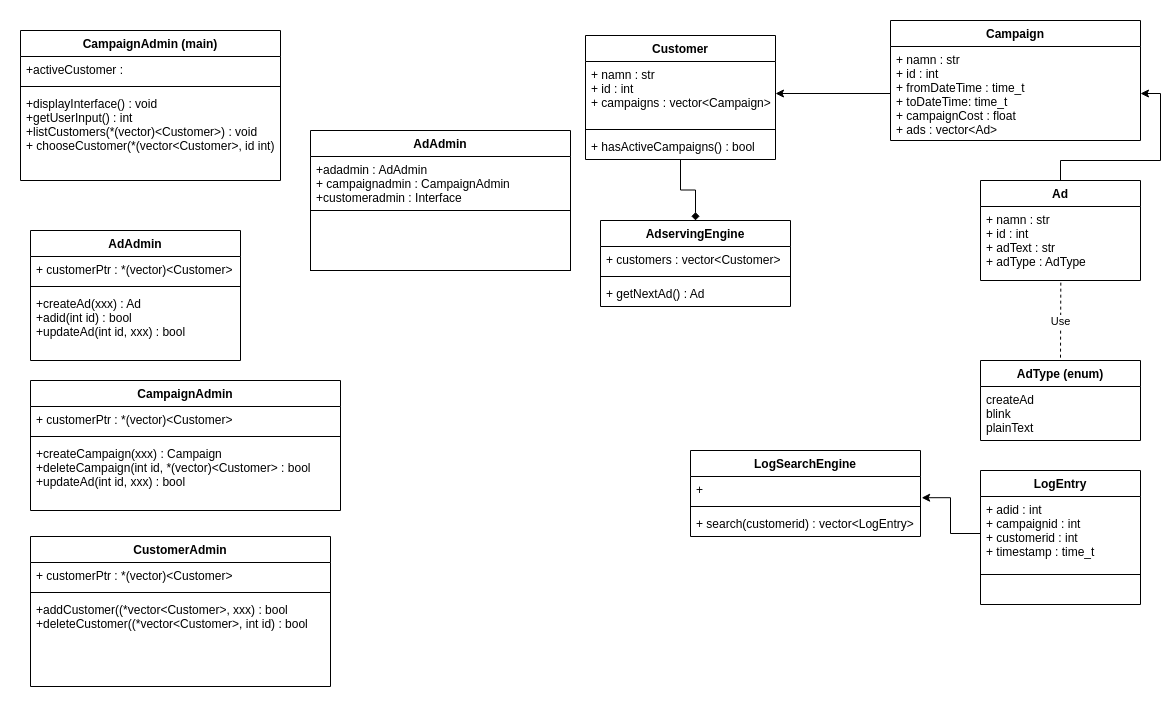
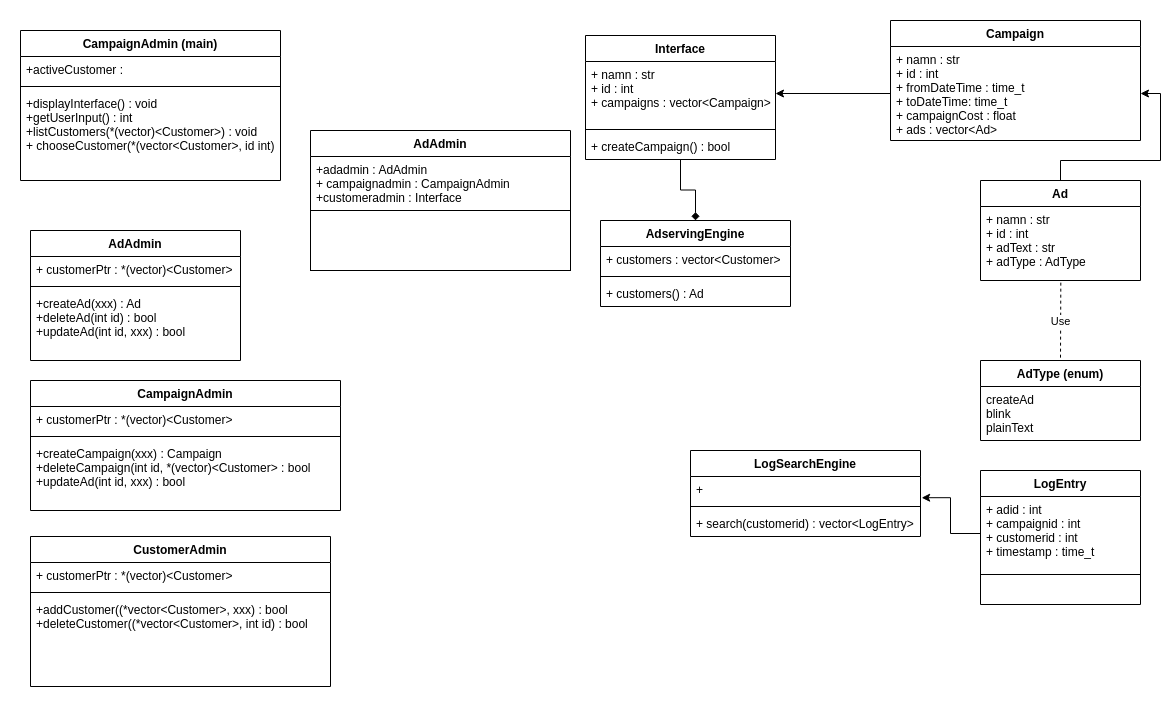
- <mxCell id="22" value="Customer" style="swimlane;fontStyle=1;align=center;verticalAlign=top;childLayout=stackLayout;horizontal=1;startSize=26;horizontalStack=0;resizeParent=1;resizeParentMax=0;resizeLast=0;collapsible=1;marginBottom=0;" parent="1" vertex="1"><mxGeometry x="585" y="35" width="190" height="124" as="geometry" /></mxCell>
+ <mxCell id="22" value="Interface" style="swimlane;fontStyle=1;align=center;verticalAlign=top;childLayout=stackLayout;horizontal=1;startSize=26;horizontalStack=0;resizeParent=1;resizeParentMax=0;resizeLast=0;collapsible=1;marginBottom=0;" parent="1" vertex="1"><mxGeometry x="585" y="35" width="190" height="124" as="geometry" /></mxCell>
- <mxCell id="25" value="+ hasActiveCampaigns() : bool" style="text;strokeColor=none;fillColor=none;align=left;verticalAlign=top;spacingLeft=4;spacingRight=4;overflow=hidden;rotatable=0;points=[[0,0.5],[1,0.5]];portConstraint=eastwest;" parent="22" vertex="1"><mxGeometry y="98" width="190" height="26" as="geometry" /></mxCell>
+ <mxCell id="25" value="+ createCampaign() : bool" style="text;strokeColor=none;fillColor=none;align=left;verticalAlign=top;spacingLeft=4;spacingRight=4;overflow=hidden;rotatable=0;points=[[0,0.5],[1,0.5]];portConstraint=eastwest;" parent="22" vertex="1"><mxGeometry y="98" width="190" height="26" as="geometry" /></mxCell>
- <mxCell id="5" value="+ getNextAd() : Ad" style="text;strokeColor=none;fillColor=none;align=left;verticalAlign=top;spacingLeft=4;spacingRight=4;overflow=hidden;rotatable=0;points=[[0,0.5],[1,0.5]];portConstraint=eastwest;" parent="2" vertex="1"><mxGeometry y="60" width="190" height="26" as="geometry" /></mxCell>
+ <mxCell id="5" value="+ customers() : Ad" style="text;strokeColor=none;fillColor=none;align=left;verticalAlign=top;spacingLeft=4;spacingRight=4;overflow=hidden;rotatable=0;points=[[0,0.5],[1,0.5]];portConstraint=eastwest;" parent="2" vertex="1"><mxGeometry y="60" width="190" height="26" as="geometry" /></mxCell>
- <mxCell id="36" value="+createAd(xxx) : Ad&#10;+adid(int id) : bool&#10;+updateAd(int id, xxx) : bool" style="text;strokeColor=none;fillColor=none;align=left;verticalAlign=top;spacingLeft=4;spacingRight=4;overflow=hidden;rotatable=0;points=[[0,0.5],[1,0.5]];portConstraint=eastwest;" parent="33" vertex="1"><mxGeometry y="60" width="210" height="70" as="geometry" /></mxCell>
+ <mxCell id="36" value="+createAd(xxx) : Ad&#10;+deleteAd(int id) : bool&#10;+updateAd(int id, xxx) : bool" style="text;strokeColor=none;fillColor=none;align=left;verticalAlign=top;spacingLeft=4;spacingRight=4;overflow=hidden;rotatable=0;points=[[0,0.5],[1,0.5]];portConstraint=eastwest;" parent="33" vertex="1"><mxGeometry y="60" width="210" height="70" as="geometry" /></mxCell>
